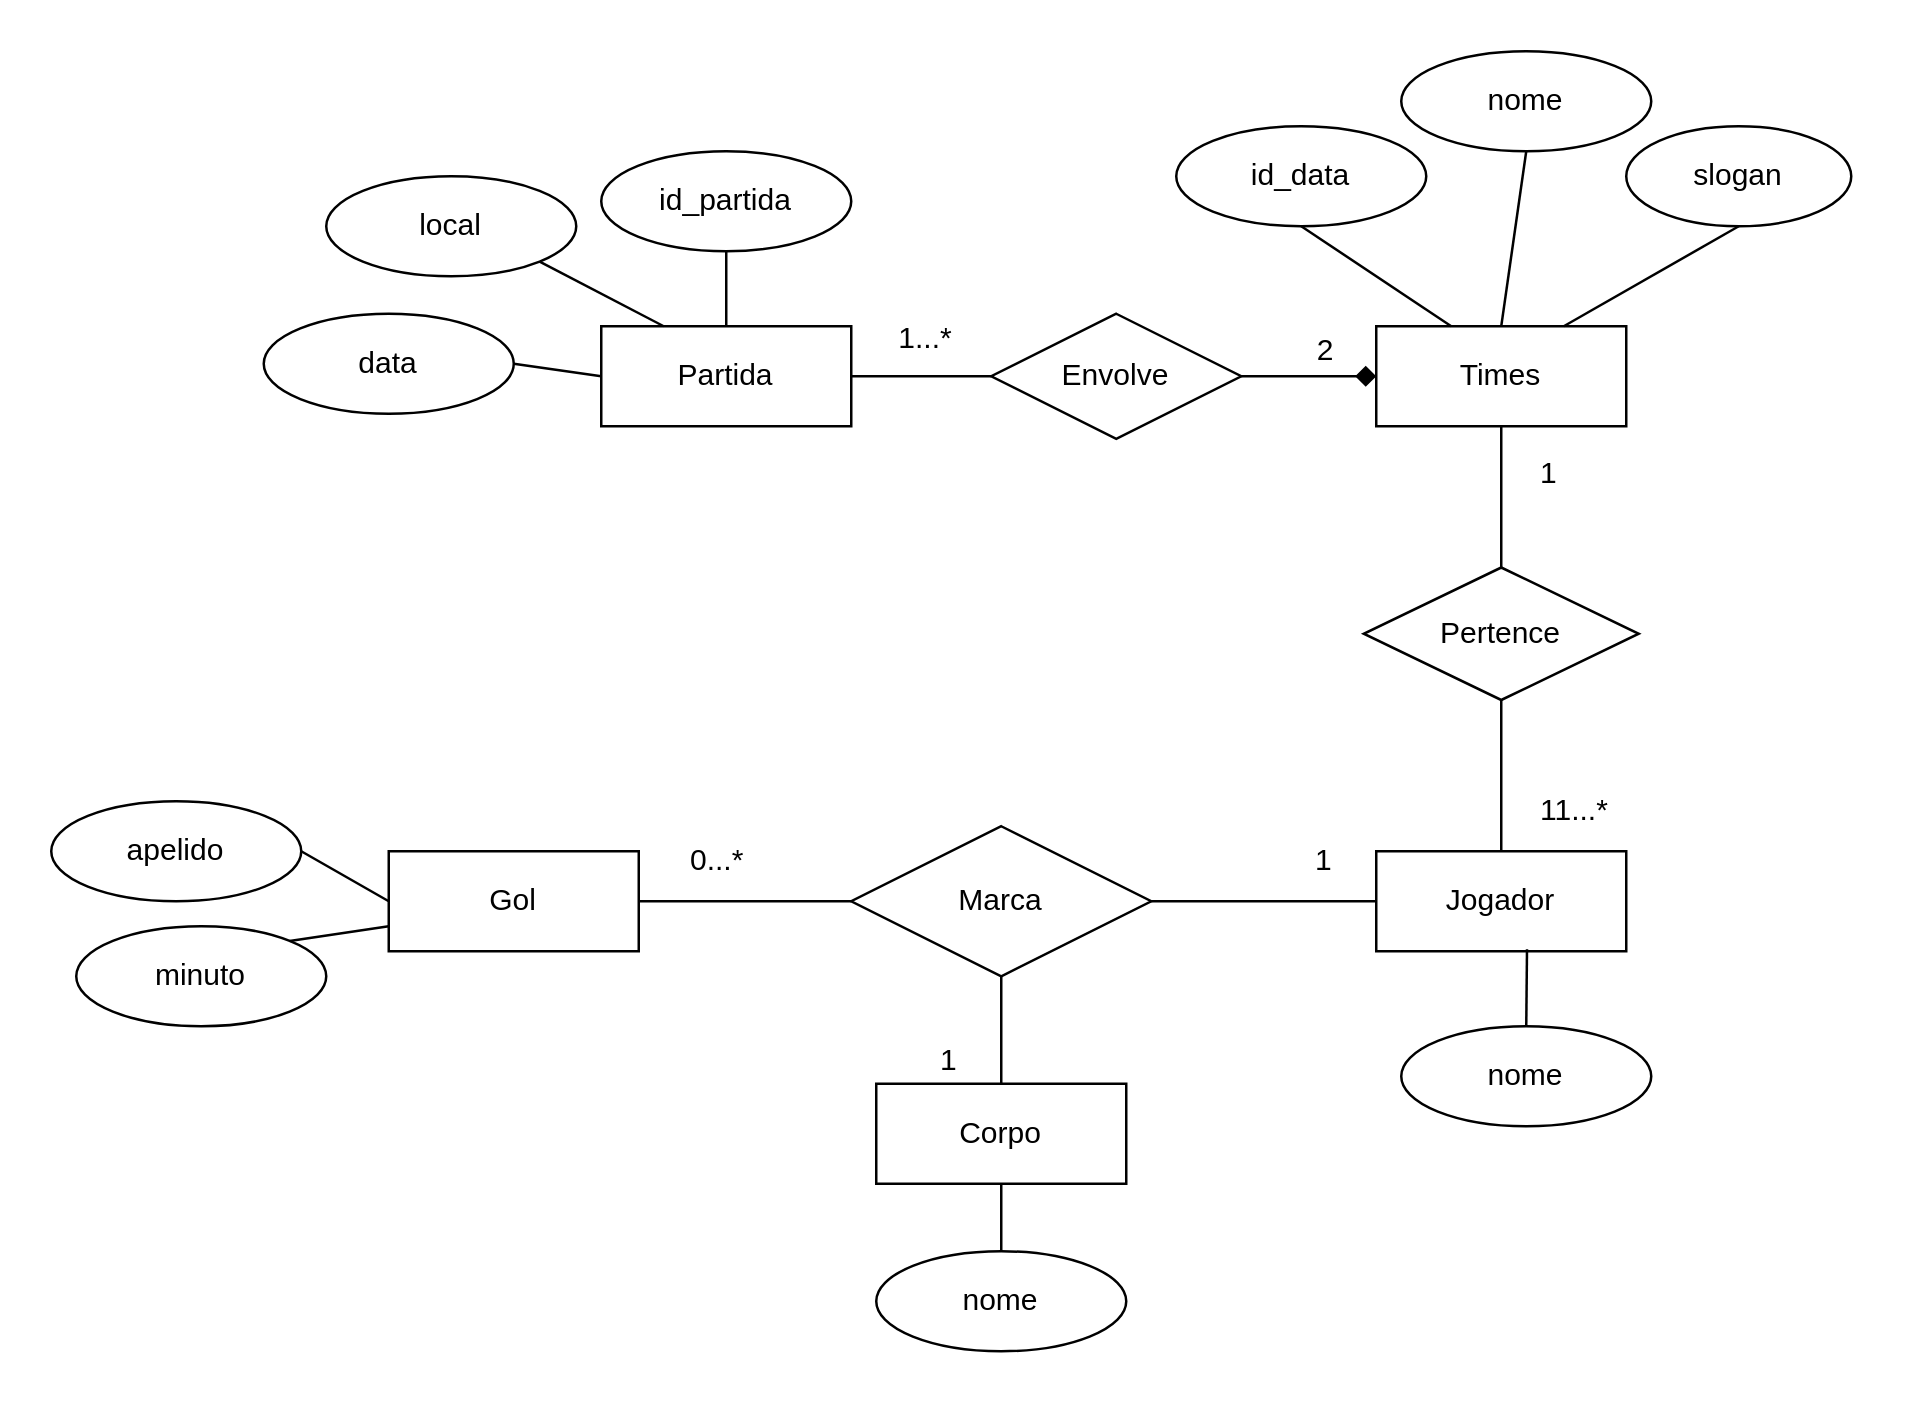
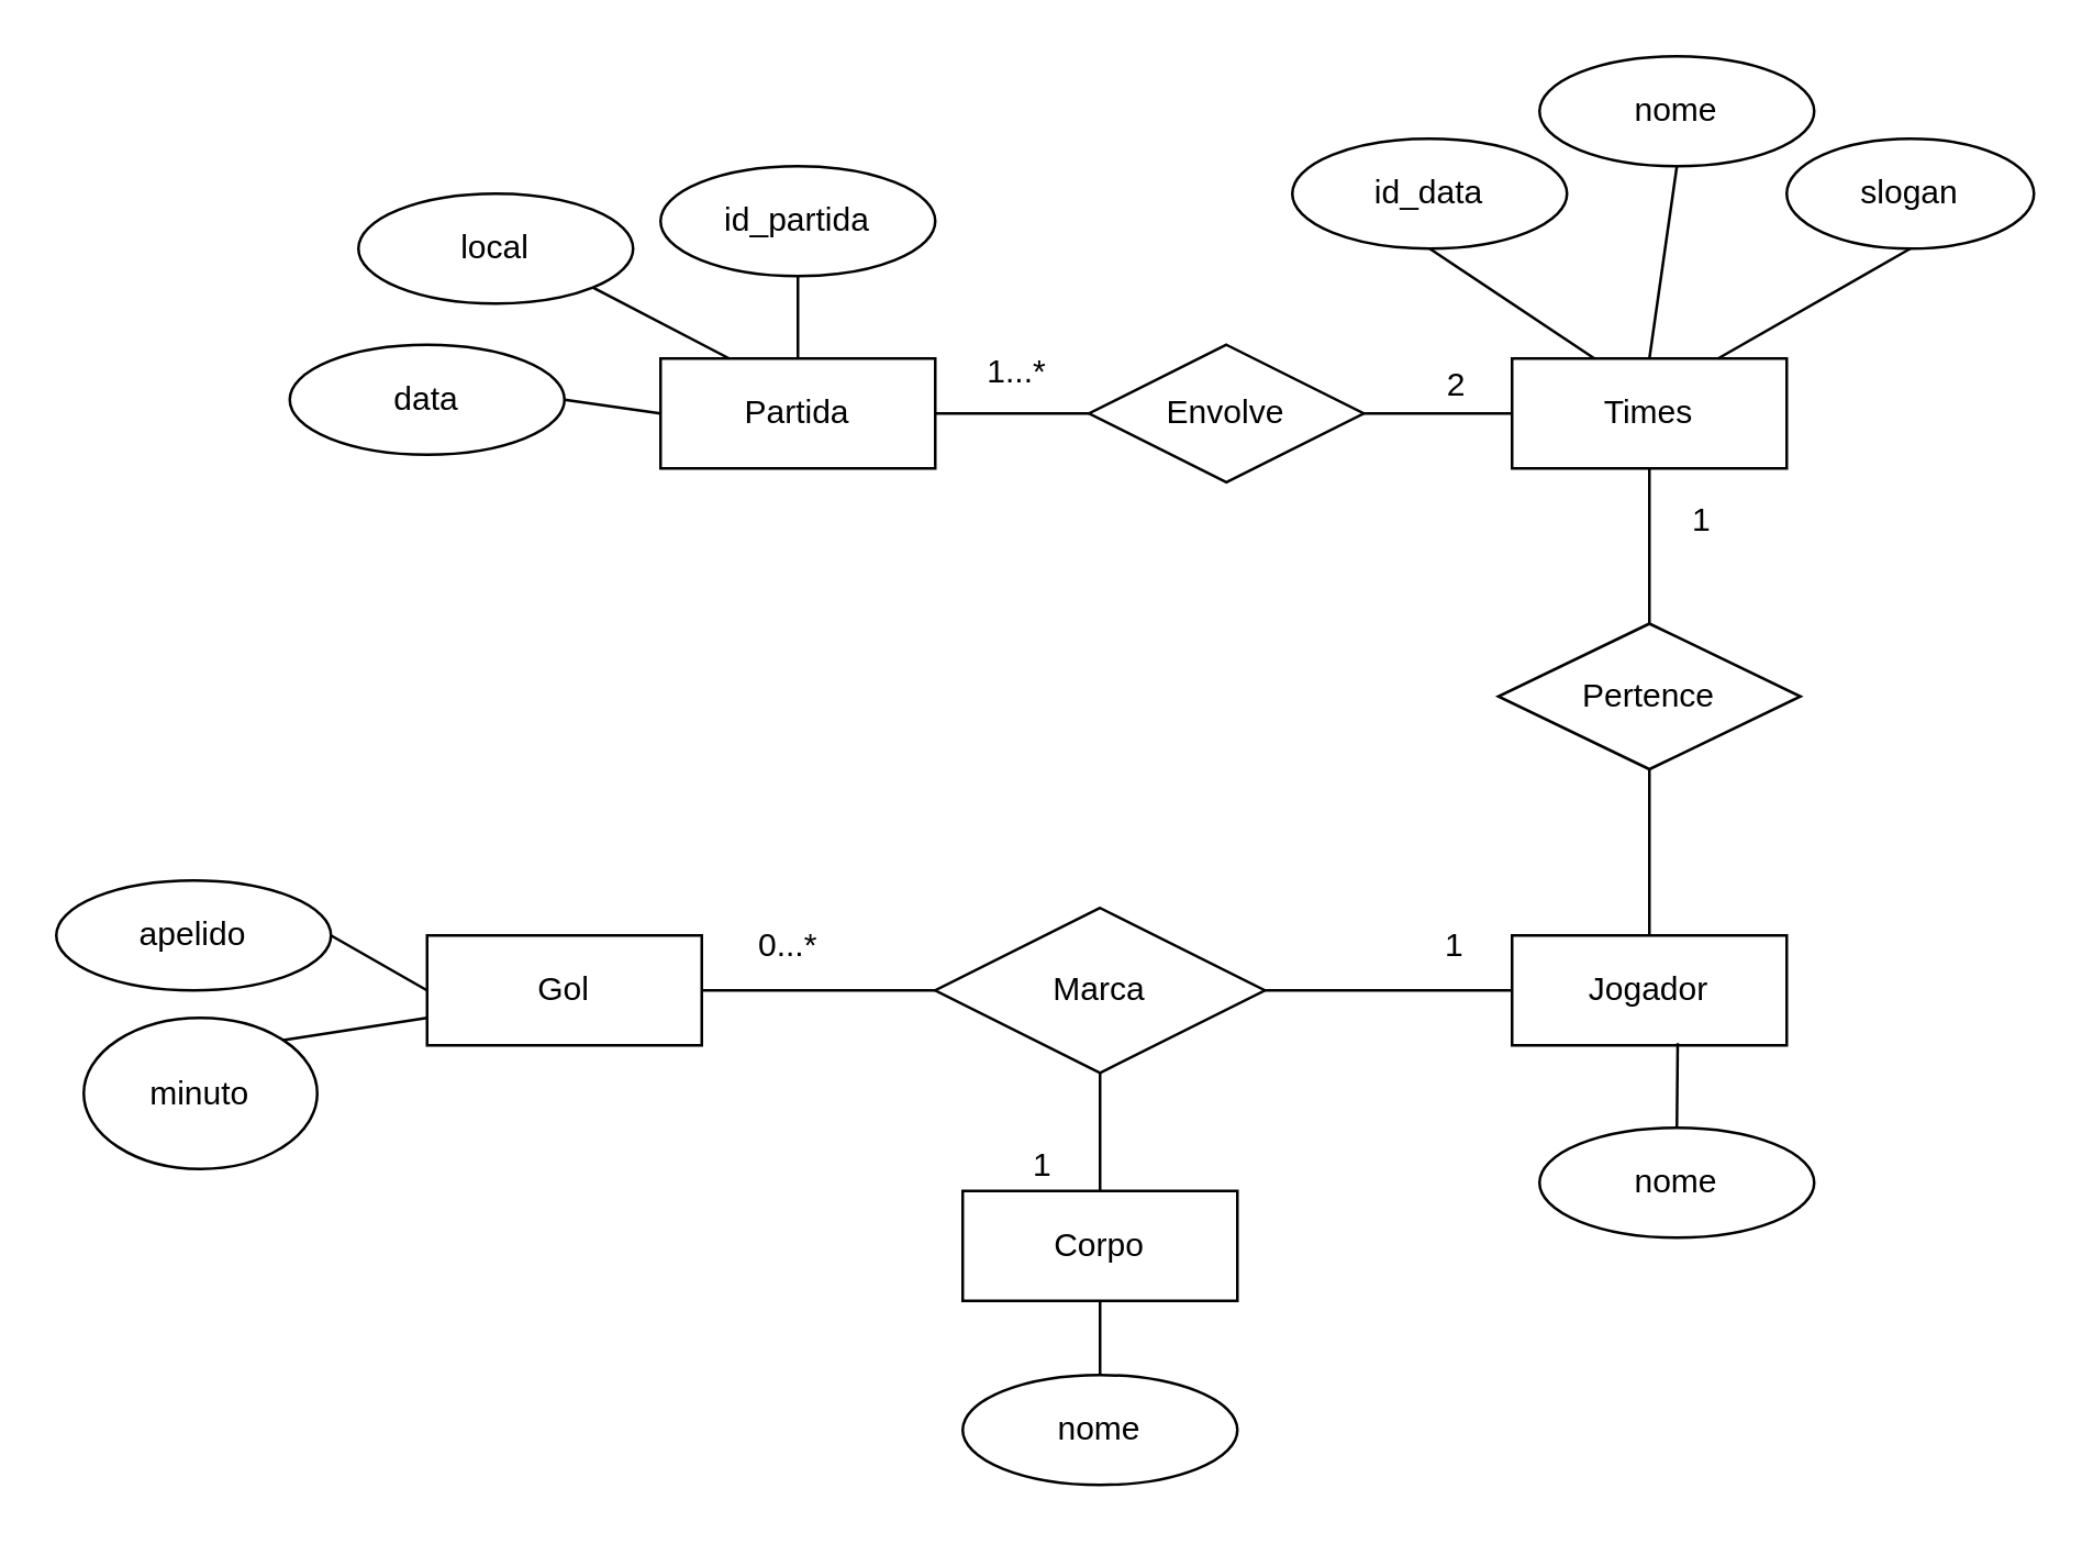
- <mxCell id="10" value="" style="endArrow=diamond;html=1;rounded=0;entryX=0;entryY=0.5;entryDx=0;entryDy=0;exitX=1;exitY=0.5;exitDx=0;exitDy=0;" edge="1" parent="1" source="8" target="3"><mxGeometry width="50" height="50" relative="1" as="geometry"><mxPoint x="470" y="260" as="sourcePoint" /><mxPoint x="520" y="210" as="targetPoint" /></mxGeometry></mxCell>
+ <mxCell id="10" value="" style="endArrow=none;html=1;rounded=0;entryX=0;entryY=0.5;entryDx=0;entryDy=0;exitX=1;exitY=0.5;exitDx=0;exitDy=0;" edge="1" parent="1" source="8" target="3"><mxGeometry width="50" height="50" relative="1" as="geometry"><mxPoint x="470" y="260" as="sourcePoint" /><mxPoint x="520" y="210" as="targetPoint" /></mxGeometry></mxCell>
- <mxCell id="18" value="11...*" style="text;strokeColor=none;fillColor=none;spacingLeft=4;spacingRight=4;overflow=hidden;rotatable=0;points=[[0,0.5],[1,0.5]];portConstraint=eastwest;fontSize=12;" vertex="1" parent="1"><mxGeometry x="610" y="310" width="40" height="30" as="geometry" /></mxCell>
- <mxCell id="24" value="minuto" style="ellipse;whiteSpace=wrap;html=1;align=center;" vertex="1" parent="1"><mxGeometry x="30" y="370" width="100" height="40" as="geometry" /></mxCell>
+ <mxCell id="24" value="minuto" style="ellipse;whiteSpace=wrap;html=1;align=center;" vertex="1" parent="1"><mxGeometry x="30" y="370" width="85" height="55" as="geometry" /></mxCell>
